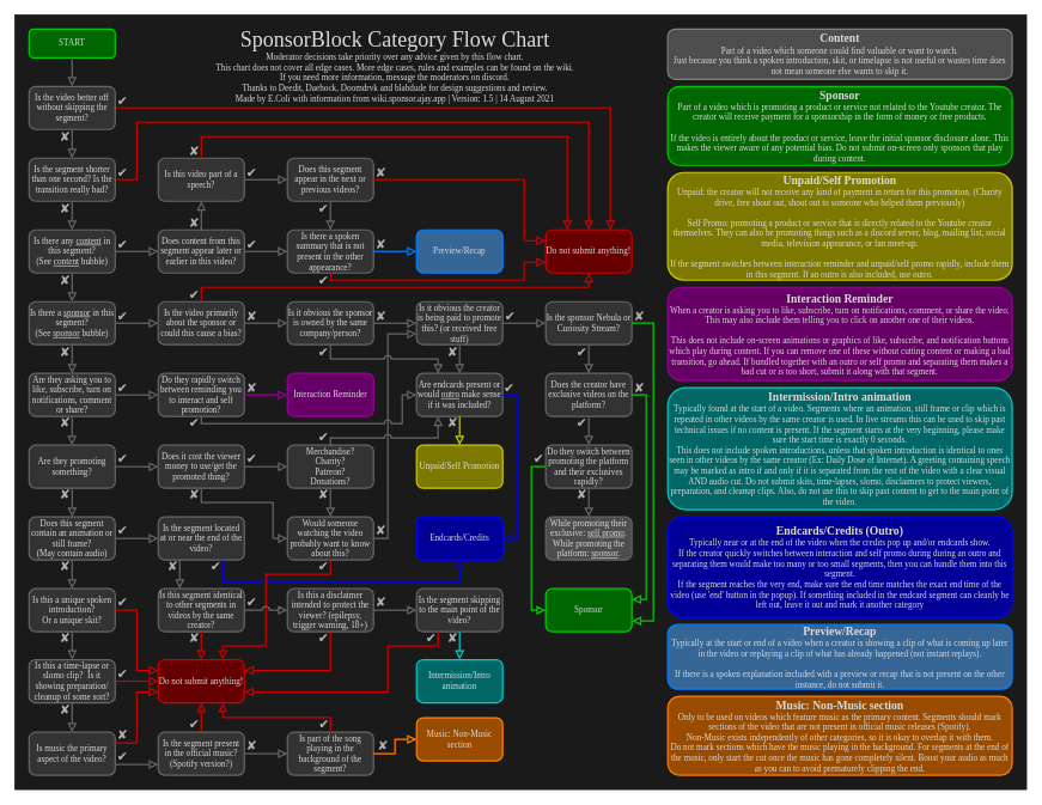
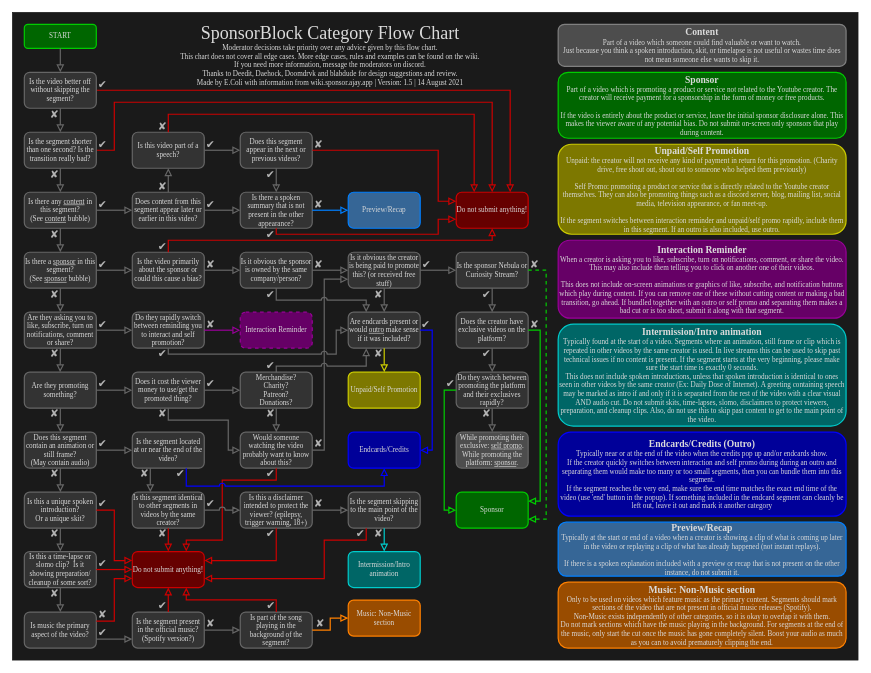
- <mxCell id="54" value="Interaction Reminder" style="rounded=1;whiteSpace=wrap;fontSize=12;glass=0;strokeWidth=2;shadow=0;fontFamily=Atkinson Hyperlegible;fontColor=#DBDBDB;fillColor=#660066;strokeColor=#990099;fontSource=https%3A%2F%2Ffonts.googleapis.com%2Fcss%3Ffamily%3DAtkinson%2BHyperlegible;html=1;fontStyle=0;spacingLeft=0;spacing=2;" parent="1" vertex="1"><mxGeometry x="400" y="520" width="120" height="60" as="geometry" /></mxCell>
+ <mxCell id="54" value="Interaction Reminder" style="rounded=1;whiteSpace=wrap;fontSize=12;glass=0;strokeWidth=2;shadow=0;fontFamily=Atkinson Hyperlegible;fontColor=#DBDBDB;fillColor=#660066;strokeColor=#990099;fontSource=https%3A%2F%2Ffonts.googleapis.com%2Fcss%3Ffamily%3DAtkinson%2BHyperlegible;html=1;fontStyle=0;spacingLeft=0;spacing=2;dashed=1;" parent="1" vertex="1"><mxGeometry x="400" y="520" width="120" height="60" as="geometry" /></mxCell>
- <mxCell id="26" value="✘" style="edgeStyle=orthogonalEdgeStyle;rounded=0;jettySize=auto;orthogonalLoop=1;fontSize=18;endArrow=block;endFill=0;endSize=8;strokeWidth=2;shadow=0;labelBackgroundColor=none;fontFamily=Atkinson Hyperlegible;exitX=1;exitY=0.5;exitDx=0;exitDy=0;entryX=1;entryY=0.75;entryDx=0;entryDy=0;fontStyle=0;fontColor=#B3B3B3;strokeColor=#00CC00;fontSource=https%3A%2F%2Ffonts.googleapis.com%2Fcss%3Ffamily%3DAtkinson%2BHyperlegible;html=1;spacingLeft=0;spacing=2;" parent="1" source="17" target="25" edge="1"><mxGeometry x="-0.958" y="10" relative="1" as="geometry"><mxPoint as="offset" /><mxPoint x="900" y="450" as="sourcePoint" /><mxPoint x="967" y="450" as="targetPoint" /><Array as="points"><mxPoint x="910" y="450" /><mxPoint x="910" y="865" /></Array></mxGeometry></mxCell>
+ <mxCell id="26" value="✘" style="edgeStyle=orthogonalEdgeStyle;rounded=0;jettySize=auto;orthogonalLoop=1;fontSize=18;endArrow=block;endFill=0;endSize=8;strokeWidth=2;shadow=0;labelBackgroundColor=none;fontFamily=Atkinson Hyperlegible;exitX=1;exitY=0.5;exitDx=0;exitDy=0;entryX=1;entryY=0.75;entryDx=0;entryDy=0;fontStyle=0;fontColor=#B3B3B3;strokeColor=#00CC00;fontSource=https%3A%2F%2Ffonts.googleapis.com%2Fcss%3Ffamily%3DAtkinson%2BHyperlegible;html=1;spacingLeft=0;spacing=2;dashed=1;" parent="1" source="17" target="25" edge="1"><mxGeometry x="-0.958" y="10" relative="1" as="geometry"><mxPoint as="offset" /><mxPoint x="900" y="450" as="sourcePoint" /><mxPoint x="967" y="450" as="targetPoint" /><Array as="points"><mxPoint x="910" y="450" /><mxPoint x="910" y="865" /></Array></mxGeometry></mxCell>
